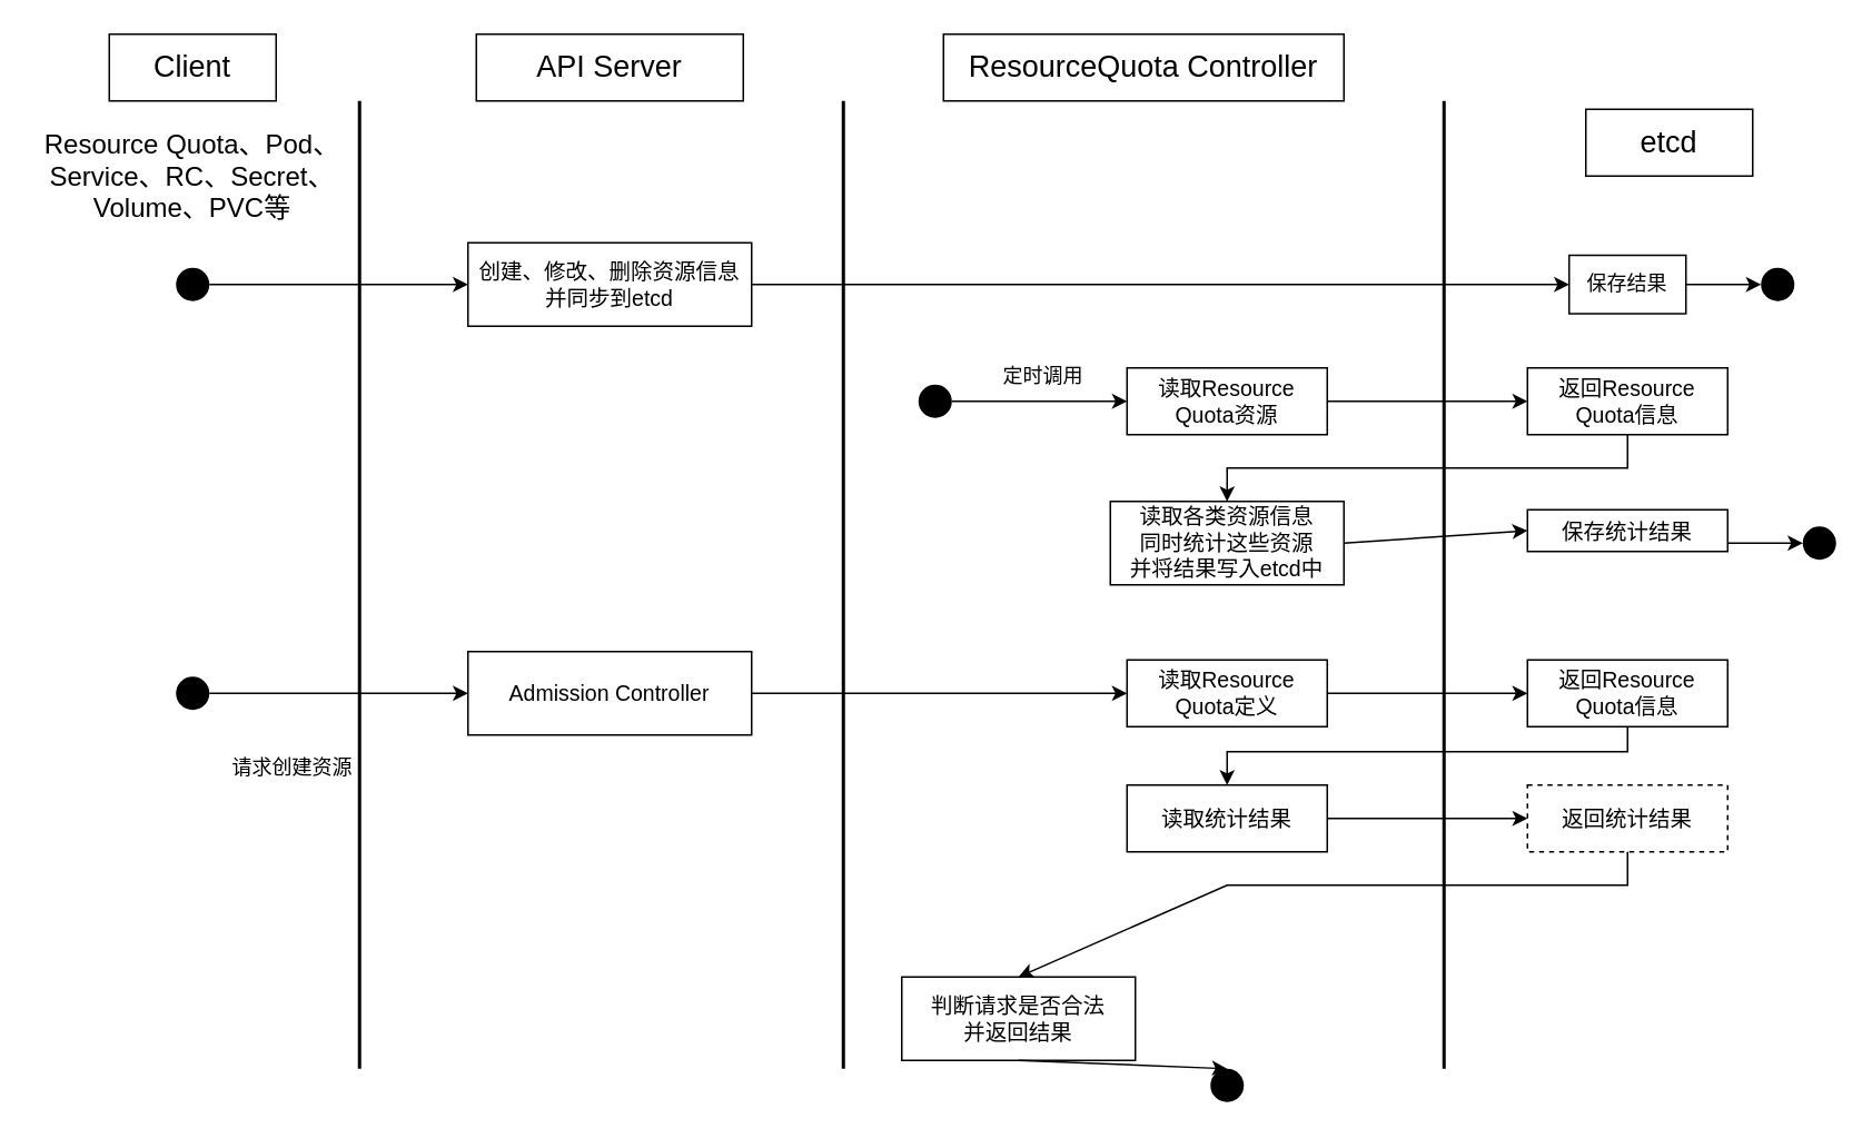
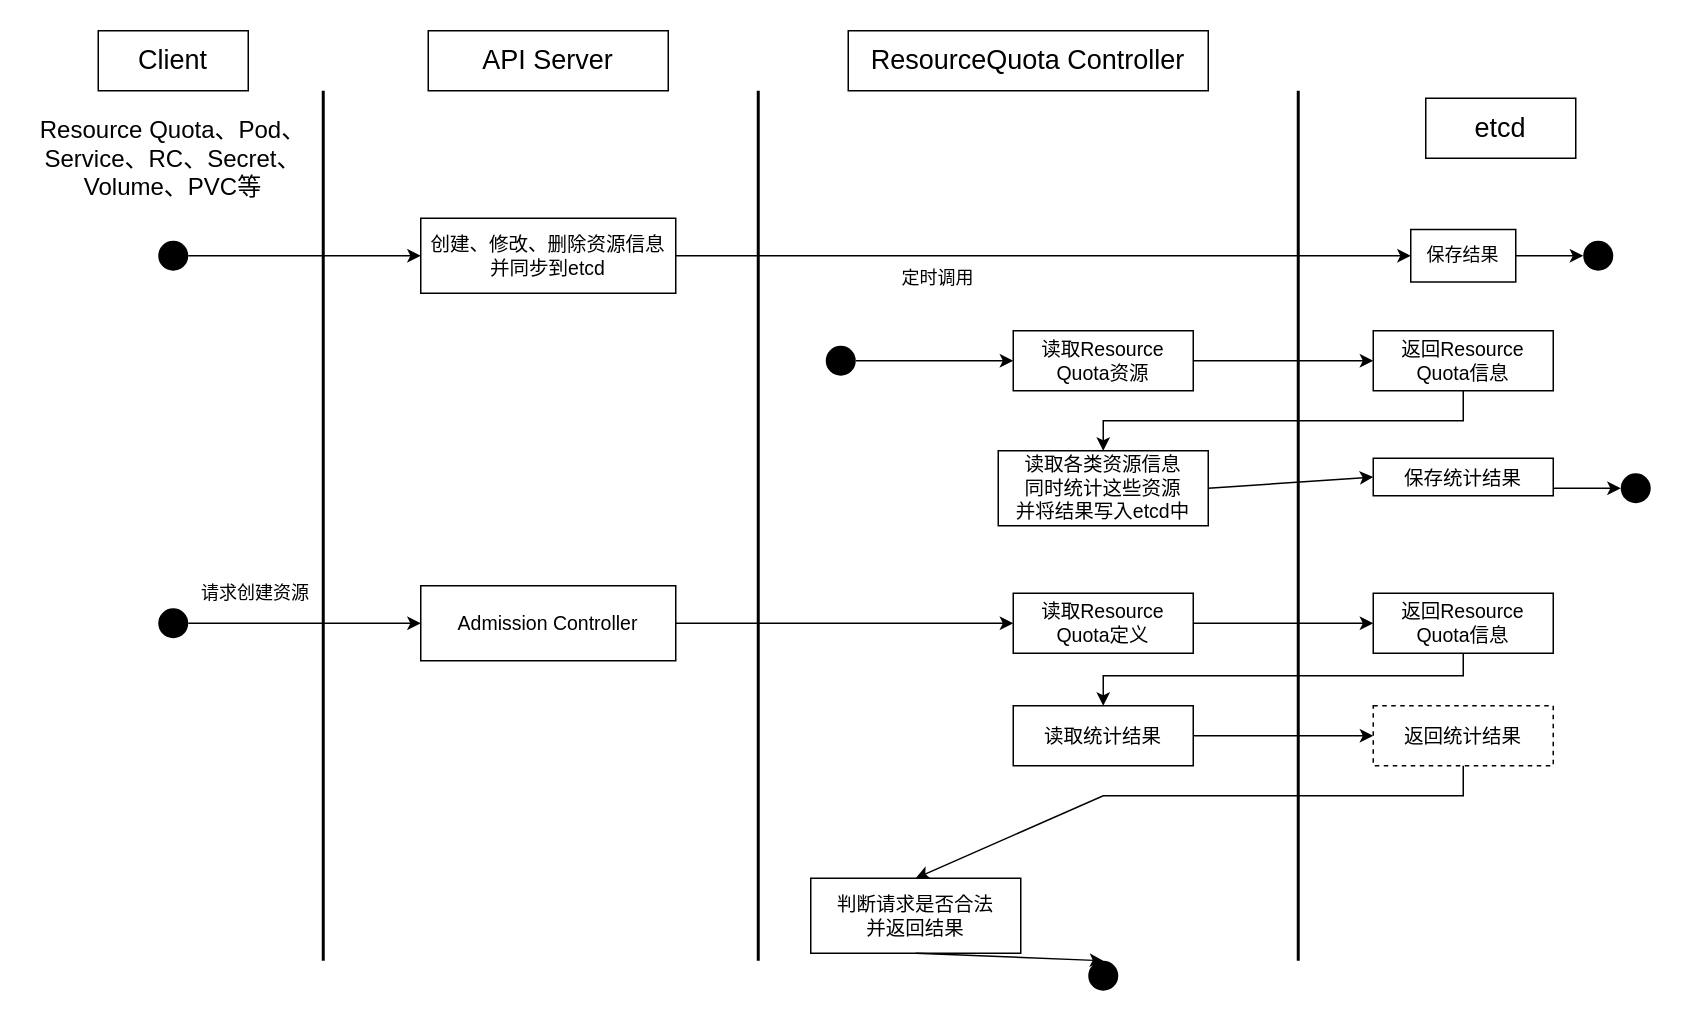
- <mxCell id="29" value="定时调用" style="text;html=1;strokeColor=none;fillColor=none;align=center;verticalAlign=middle;whiteSpace=wrap;rounded=0;" vertex="1" parent="2"><mxGeometry x="575" y="190" width="60" height="30" as="geometry" /></mxCell>
+ <mxCell id="29" value="定时调用" style="text;html=1;strokeColor=none;fillColor=none;align=center;verticalAlign=middle;whiteSpace=wrap;rounded=0;" vertex="1" parent="2"><mxGeometry x="575" y="150" width="60" height="30" as="geometry" /></mxCell>
- <mxCell id="40" value="请求创建资源" style="text;html=1;strokeColor=none;fillColor=none;align=center;verticalAlign=middle;whiteSpace=wrap;rounded=0;" vertex="1" parent="2"><mxGeometry x="115" y="425" width="80" height="30" as="geometry" /></mxCell>
+ <mxCell id="40" value="请求创建资源" style="text;html=1;strokeColor=none;fillColor=none;align=center;verticalAlign=middle;whiteSpace=wrap;rounded=0;" vertex="1" parent="2"><mxGeometry x="110" y="360" width="80" height="30" as="geometry" /></mxCell>
